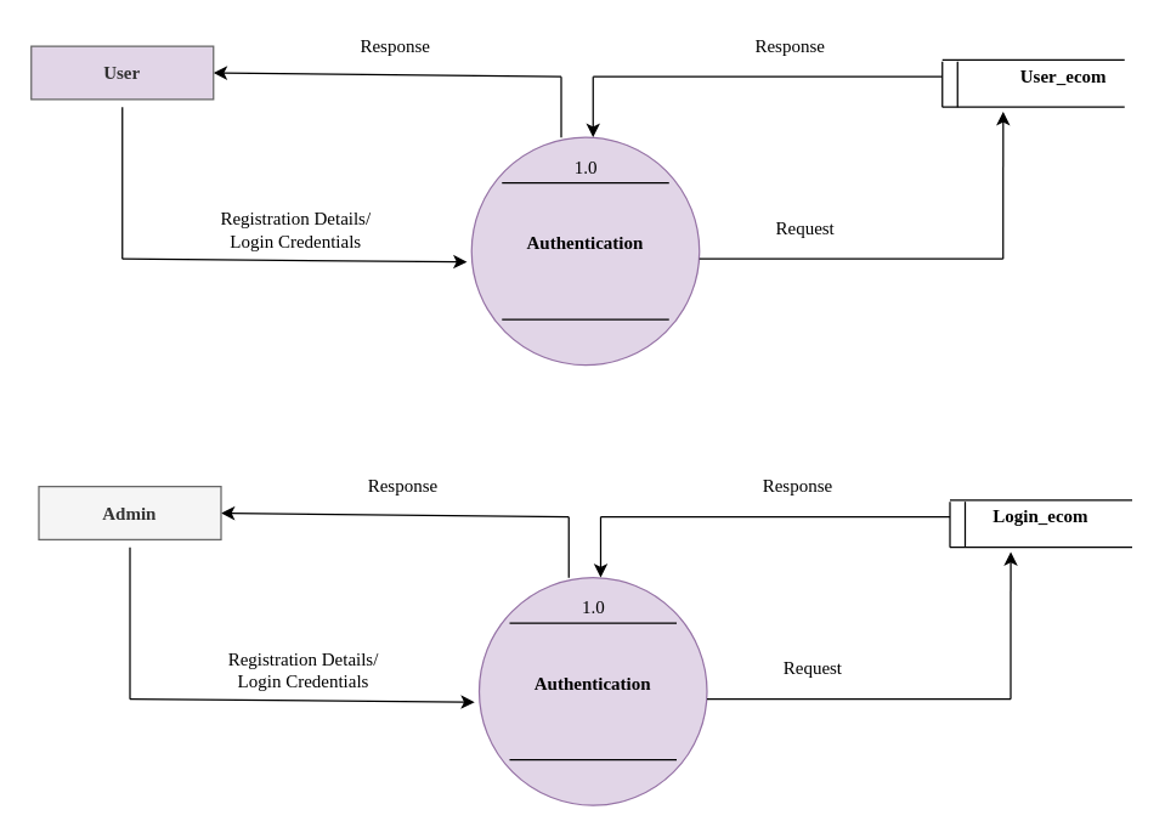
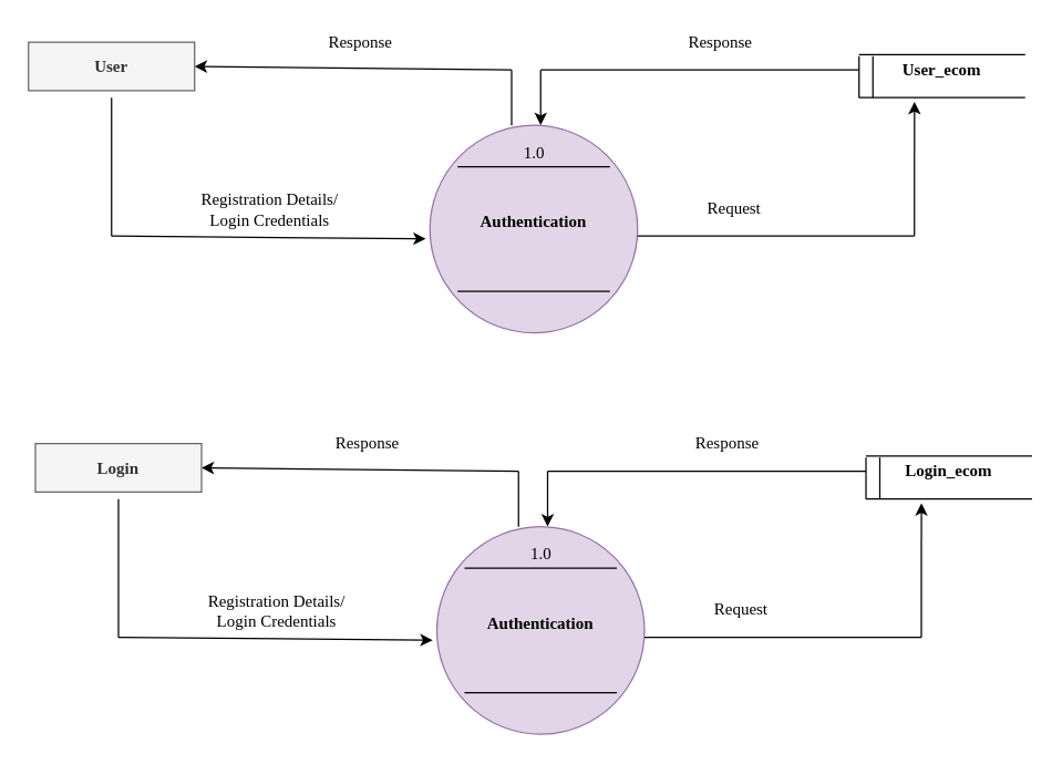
- <mxCell id="23" value="User" style="rounded=0;whiteSpace=wrap;html=1;fontFamily=Lucida Console;fontSize=12;fillColor=#e1d5e7;strokeColor=#666666;fontColor=#333333;fontStyle=1;" parent="1" vertex="1"><mxGeometry x="20" y="30" width="120" height="35" as="geometry" /></mxCell>
+ <mxCell id="23" value="User" style="rounded=0;whiteSpace=wrap;html=1;fontFamily=Lucida Console;fontSize=12;fillColor=#f5f5f5;strokeColor=#666666;fontColor=#333333;fontStyle=1" parent="1" vertex="1"><mxGeometry x="20" y="30" width="120" height="35" as="geometry" /></mxCell>
- <mxCell id="22" value="User_ecom" style="text;html=1;strokeColor=none;fillColor=none;align=center;verticalAlign=middle;whiteSpace=wrap;rounded=0;fontFamily=Lucida Console;fontSize=12;fontStyle=1" parent="1" vertex="1"><mxGeometry x="680" y="40" width="40" height="20" as="geometry" /></mxCell>
+ <mxCell id="22" value="User_ecom" style="text;html=1;strokeColor=none;fillColor=none;align=center;verticalAlign=middle;whiteSpace=wrap;rounded=0;fontFamily=Lucida Console;fontSize=12;fontStyle=1" parent="1" vertex="1"><mxGeometry x="660" y="40" width="40" height="20" as="geometry" /></mxCell>
- <mxCell id="45" value="Admin" style="rounded=0;whiteSpace=wrap;html=1;fontFamily=Lucida Console;fontSize=12;fillColor=#f5f5f5;strokeColor=#666666;fontColor=#333333;fontStyle=1" parent="1" vertex="1"><mxGeometry x="25" y="320" width="120" height="35" as="geometry" /></mxCell>
+ <mxCell id="45" value="Login" style="rounded=0;whiteSpace=wrap;html=1;fontFamily=Lucida Console;fontSize=12;fillColor=#f5f5f5;strokeColor=#666666;fontColor=#333333;fontStyle=1" parent="1" vertex="1"><mxGeometry x="25" y="320" width="120" height="35" as="geometry" /></mxCell>
